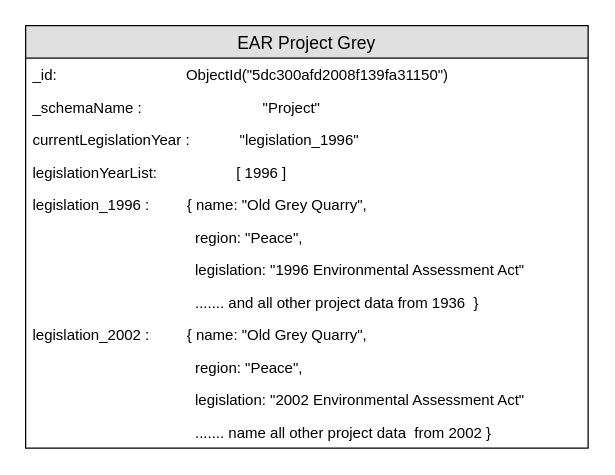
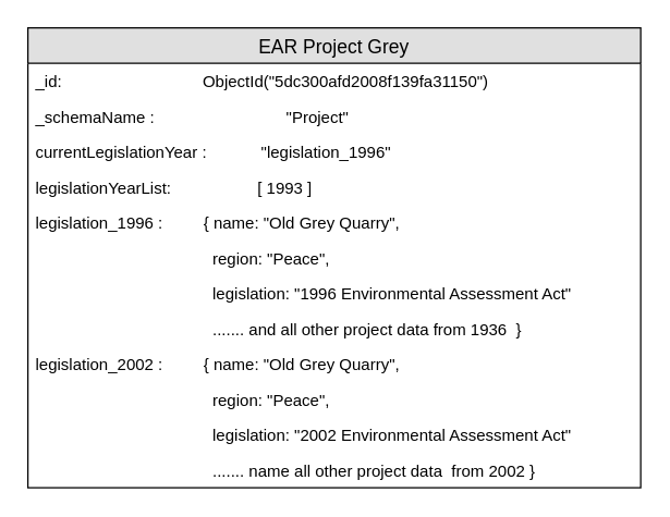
- <mxCell id="6" value="legislationYearList:                   [ 1996 ]" style="text;strokeColor=none;fillColor=none;spacingLeft=4;spacingRight=4;overflow=hidden;rotatable=0;points=[[0,0.5],[1,0.5]];portConstraint=eastwest;fontSize=12;" vertex="1" parent="2"><mxGeometry y="104" width="450" height="26" as="geometry" /></mxCell>
+ <mxCell id="6" value="legislationYearList:                   [ 1993 ]" style="text;strokeColor=none;fillColor=none;spacingLeft=4;spacingRight=4;overflow=hidden;rotatable=0;points=[[0,0.5],[1,0.5]];portConstraint=eastwest;fontSize=12;" vertex="1" parent="2"><mxGeometry y="104" width="450" height="26" as="geometry" /></mxCell>
